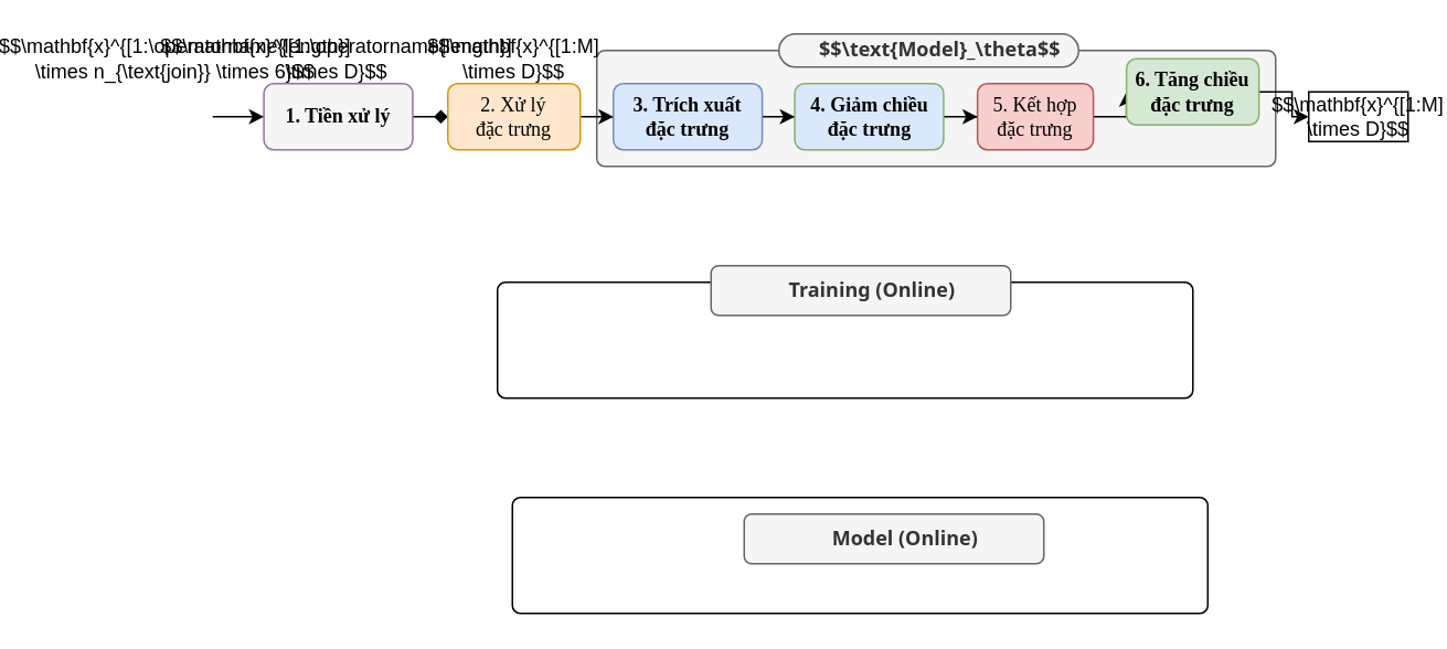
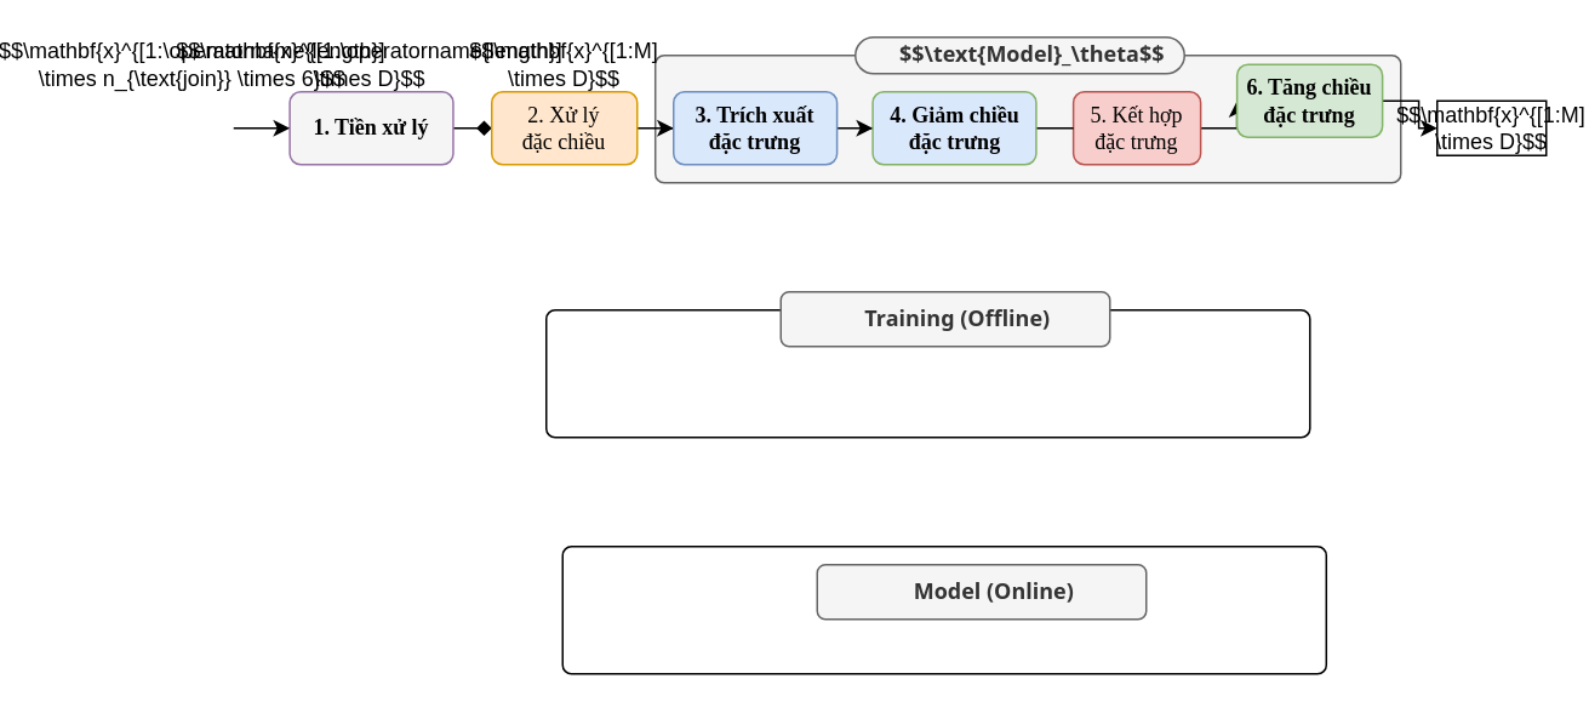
- <mxCell id="6" value="2. Xử lý&lt;div&gt;đặc trưng&lt;/div&gt;" style="rounded=1;whiteSpace=wrap;html=1;fillColor=#ffe6cc;strokeColor=#d79b00;fontFamily=SVN-Segoe UI;" vertex="1" parent="1"><mxGeometry x="229" y="50" width="80" height="40" as="geometry" /></mxCell>
+ <mxCell id="6" value="2. Xử lý&lt;div&gt;đặc chiều&lt;/div&gt;" style="rounded=1;whiteSpace=wrap;html=1;fillColor=#ffe6cc;strokeColor=#d79b00;fontFamily=SVN-Segoe UI;" vertex="1" parent="1"><mxGeometry x="229" y="50" width="80" height="40" as="geometry" /></mxCell>
- <mxCell id="11" style="edgeStyle=orthogonalEdgeStyle;rounded=0;orthogonalLoop=1;jettySize=auto;html=1;entryX=0;entryY=0.5;entryDx=0;entryDy=0;" edge="1" parent="1" source="12" target="10"><mxGeometry relative="1" as="geometry" /></mxCell>
+ <mxCell id="11" style="edgeStyle=orthogonalEdgeStyle;rounded=0;orthogonalLoop=1;jettySize=auto;html=1;entryX=0;entryY=0.5;entryDx=0;entryDy=0;endArrow=none;" edge="1" parent="1" source="12" target="10"><mxGeometry relative="1" as="geometry" /></mxCell>
- <mxCell id="20" value="Training (Online)" style="rounded=1;whiteSpace=wrap;html=1;fillColor=#f5f5f5;strokeColor=#666666;fontFamily=Segoe UI;fontStyle=1;align=center;spacingLeft=14;fontColor=#333333;" vertex="1" parent="1"><mxGeometry x="388" y="160" width="181" height="30" as="geometry" /></mxCell>
+ <mxCell id="20" value="Training (Offline)" style="rounded=1;whiteSpace=wrap;html=1;fillColor=#f5f5f5;strokeColor=#666666;fontFamily=Segoe UI;fontStyle=1;align=center;spacingLeft=14;fontColor=#333333;" vertex="1" parent="1"><mxGeometry x="388" y="160" width="181" height="30" as="geometry" /></mxCell>
